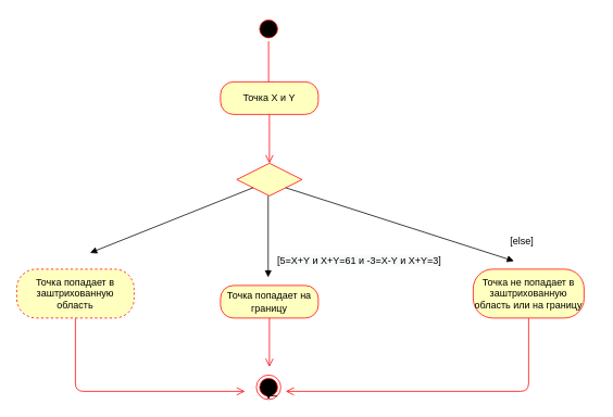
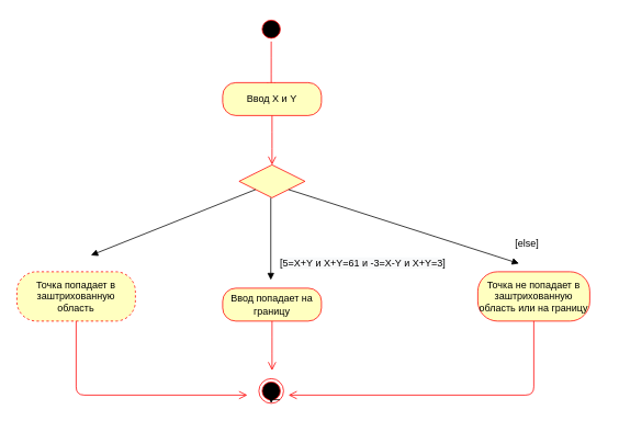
- <mxCell id="4" value="Точка X и Y" style="rounded=1;whiteSpace=wrap;html=1;arcSize=40;fontColor=#000000;fillColor=#ffffc0;strokeColor=#ff0000;" parent="1" vertex="1"><mxGeometry x="270" y="100" width="120" height="40" as="geometry" /></mxCell>
+ <mxCell id="4" value="Ввод X и Y" style="rounded=1;whiteSpace=wrap;html=1;arcSize=40;fontColor=#000000;fillColor=#ffffc0;strokeColor=#ff0000;" parent="1" vertex="1"><mxGeometry x="270" y="100" width="120" height="40" as="geometry" /></mxCell>
- <mxCell id="17" value="Точка попадает на границу" style="rounded=1;whiteSpace=wrap;html=1;arcSize=40;fontColor=#000000;fillColor=#ffffc0;strokeColor=#ff0000;" vertex="1" parent="1"><mxGeometry x="270" y="350" width="120" height="40" as="geometry" /></mxCell>
+ <mxCell id="17" value="Ввод попадает на границу" style="rounded=1;whiteSpace=wrap;html=1;arcSize=40;fontColor=#000000;fillColor=#ffffc0;strokeColor=#ff0000;" vertex="1" parent="1"><mxGeometry x="270" y="350" width="120" height="40" as="geometry" /></mxCell>
